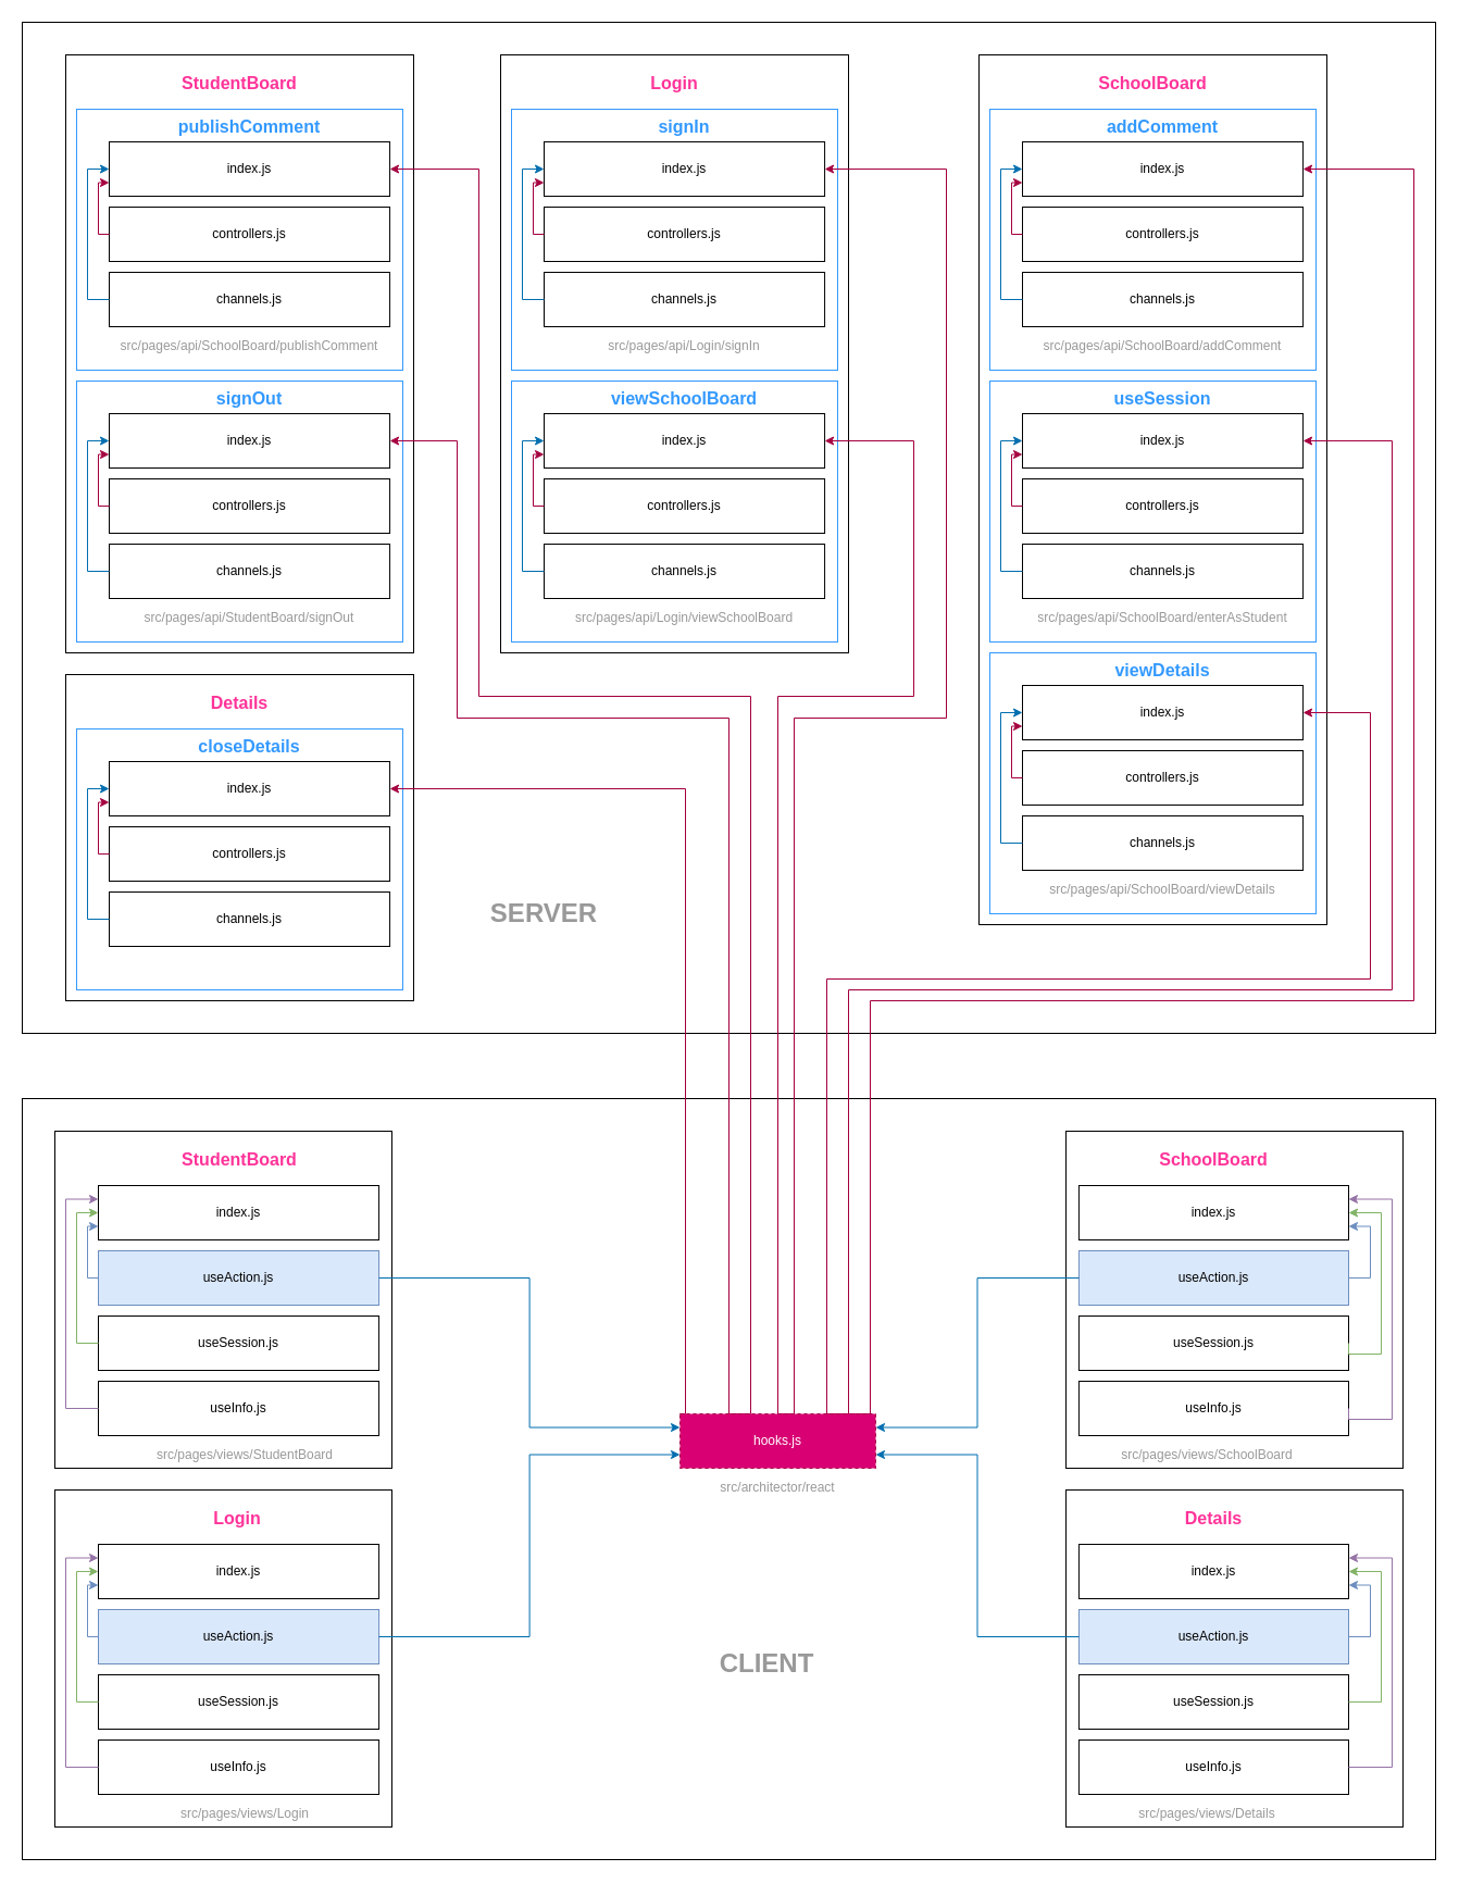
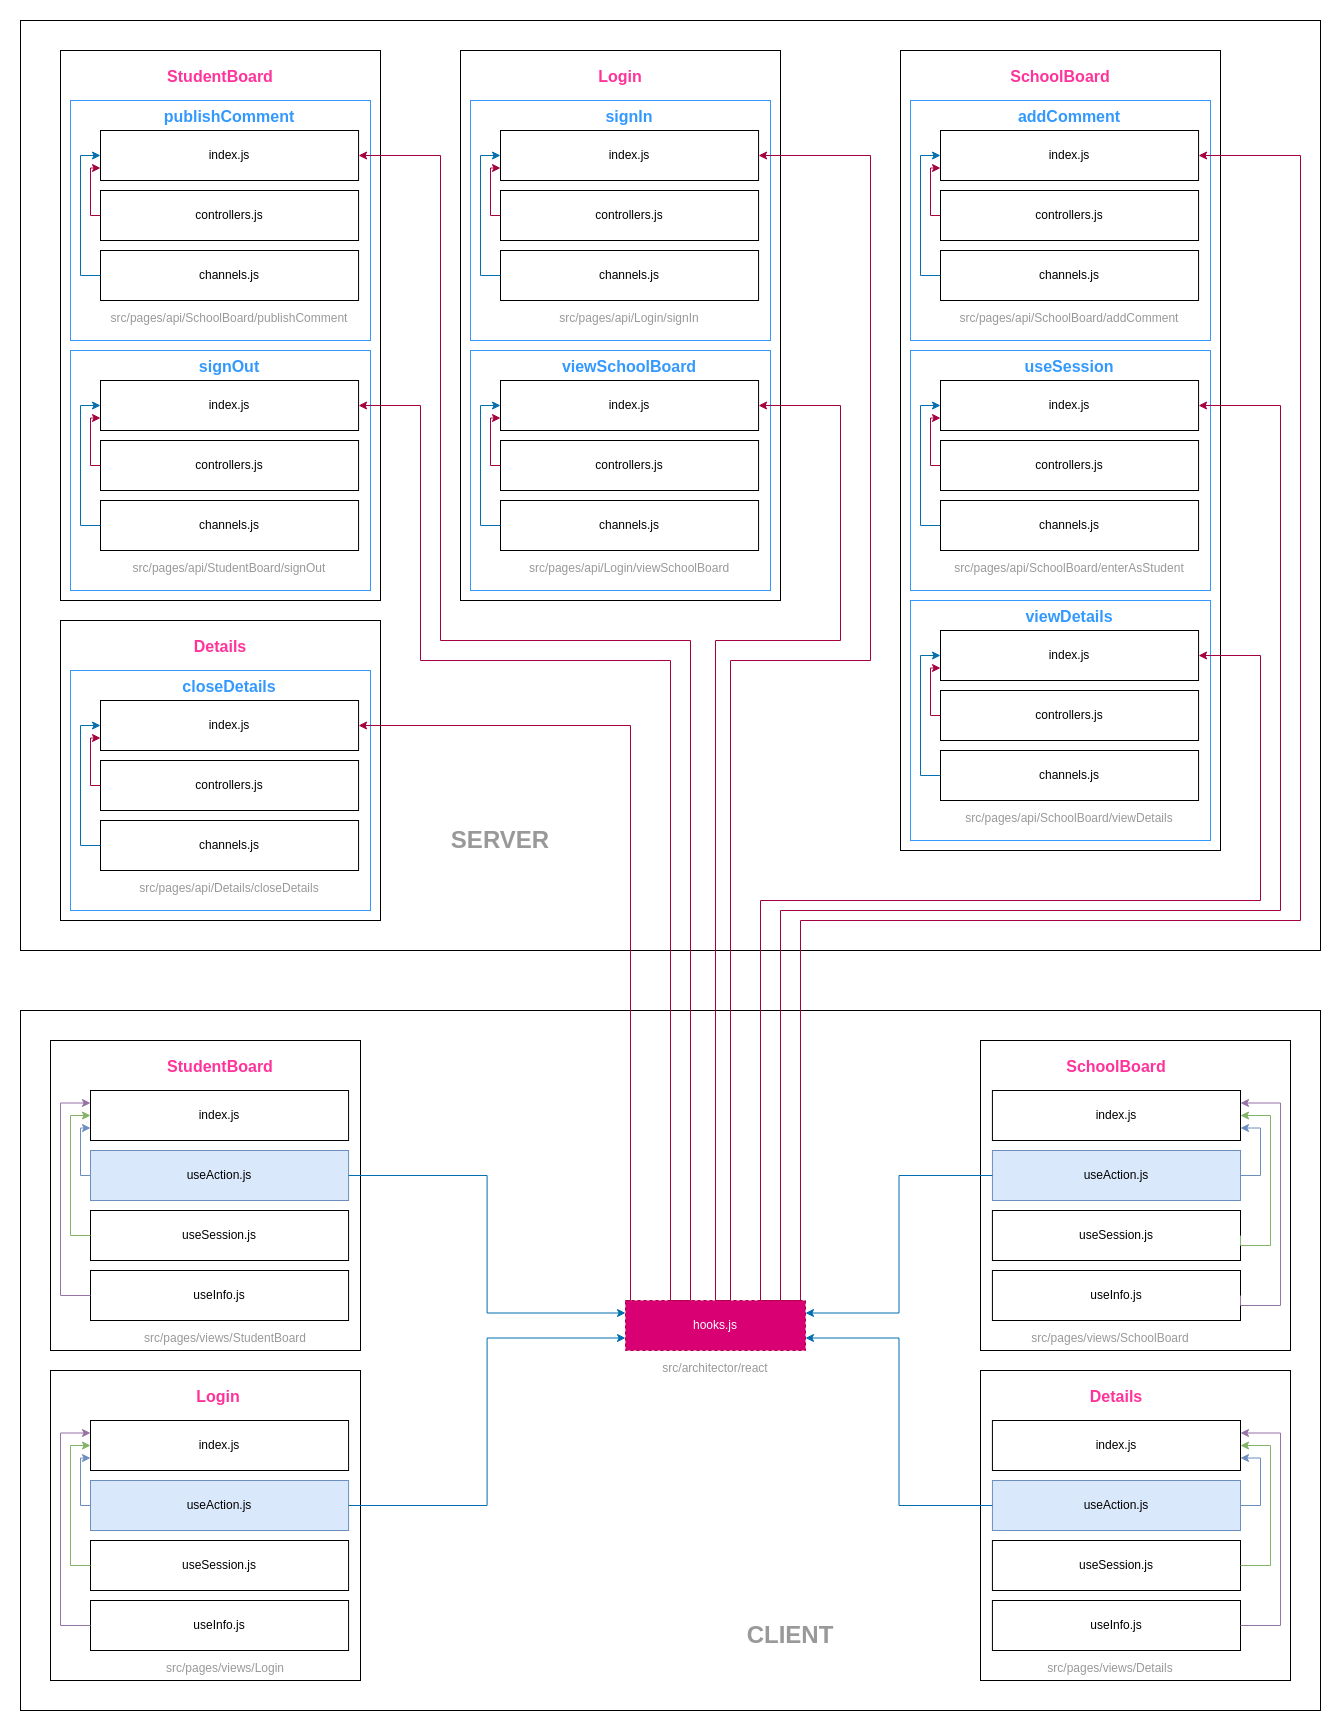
+ <mxCell id="19" value="&lt;span style=&quot;font-size: 12px ; font-style: normal ; font-weight: 400 ; letter-spacing: normal ; text-indent: 0px ; text-transform: none ; word-spacing: 0px ; font-family: &amp;#34;helvetica&amp;#34; ; background-color: rgb(255 , 255 , 255) ; display: inline ; float: none&quot;&gt;src/pages/api/Details/closeDetails&lt;/span&gt;" style="text;whiteSpace=wrap;html=1;fontSize=16;align=center;fontColor=#999999;" vertex="1" parent="13"><mxGeometry x="19.03" y="170" width="260" height="30" as="geometry" /></mxCell>
- <mxCell id="111" value="CLIENT" style="text;html=1;strokeColor=none;fillColor=none;align=center;verticalAlign=middle;whiteSpace=wrap;rounded=0;fontSize=24;fontColor=#999999;fontStyle=1" vertex="1" parent="1"><mxGeometry x="635" y="1520" width="140" height="20" as="geometry" /></mxCell>
+ <mxCell id="111" value="CLIENT" style="text;html=1;strokeColor=none;fillColor=none;align=center;verticalAlign=middle;whiteSpace=wrap;rounded=0;fontSize=24;fontColor=#999999;fontStyle=1" vertex="1" parent="1"><mxGeometry x="720" y="1625" width="140" height="20" as="geometry" /></mxCell>
